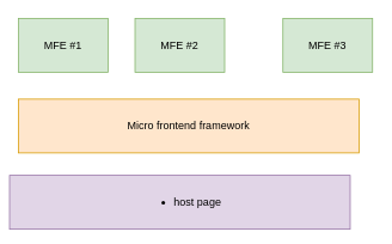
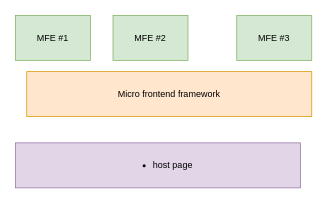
- <mxCell id="5" value="Micro frontend framework" style="rounded=0;whiteSpace=wrap;html=1;fillColor=#ffe6cc;strokeColor=#d79b00;" vertex="1" parent="1"><mxGeometry x="20" y="110" width="380" height="60" as="geometry" /></mxCell>
+ <mxCell id="5" value="Micro frontend framework" style="rounded=0;whiteSpace=wrap;html=1;fillColor=#ffe6cc;strokeColor=#d79b00;" vertex="1" parent="1"><mxGeometry x="35" y="95" width="380" height="60" as="geometry" /></mxCell>
- <mxCell id="6" value="&lt;ul&gt;&lt;li&gt;host page&lt;/li&gt;&lt;/ul&gt;" style="rounded=0;whiteSpace=wrap;html=1;fillColor=#e1d5e7;strokeColor=#9673a6;" vertex="1" parent="1"><mxGeometry x="10" y="195" width="380" height="60" as="geometry" /></mxCell>
+ <mxCell id="6" value="&lt;ul&gt;&lt;li&gt;host page&lt;/li&gt;&lt;/ul&gt;" style="rounded=0;whiteSpace=wrap;html=1;fillColor=#e1d5e7;strokeColor=#9673a6;" vertex="1" parent="1"><mxGeometry x="20" y="190" width="380" height="60" as="geometry" /></mxCell>
